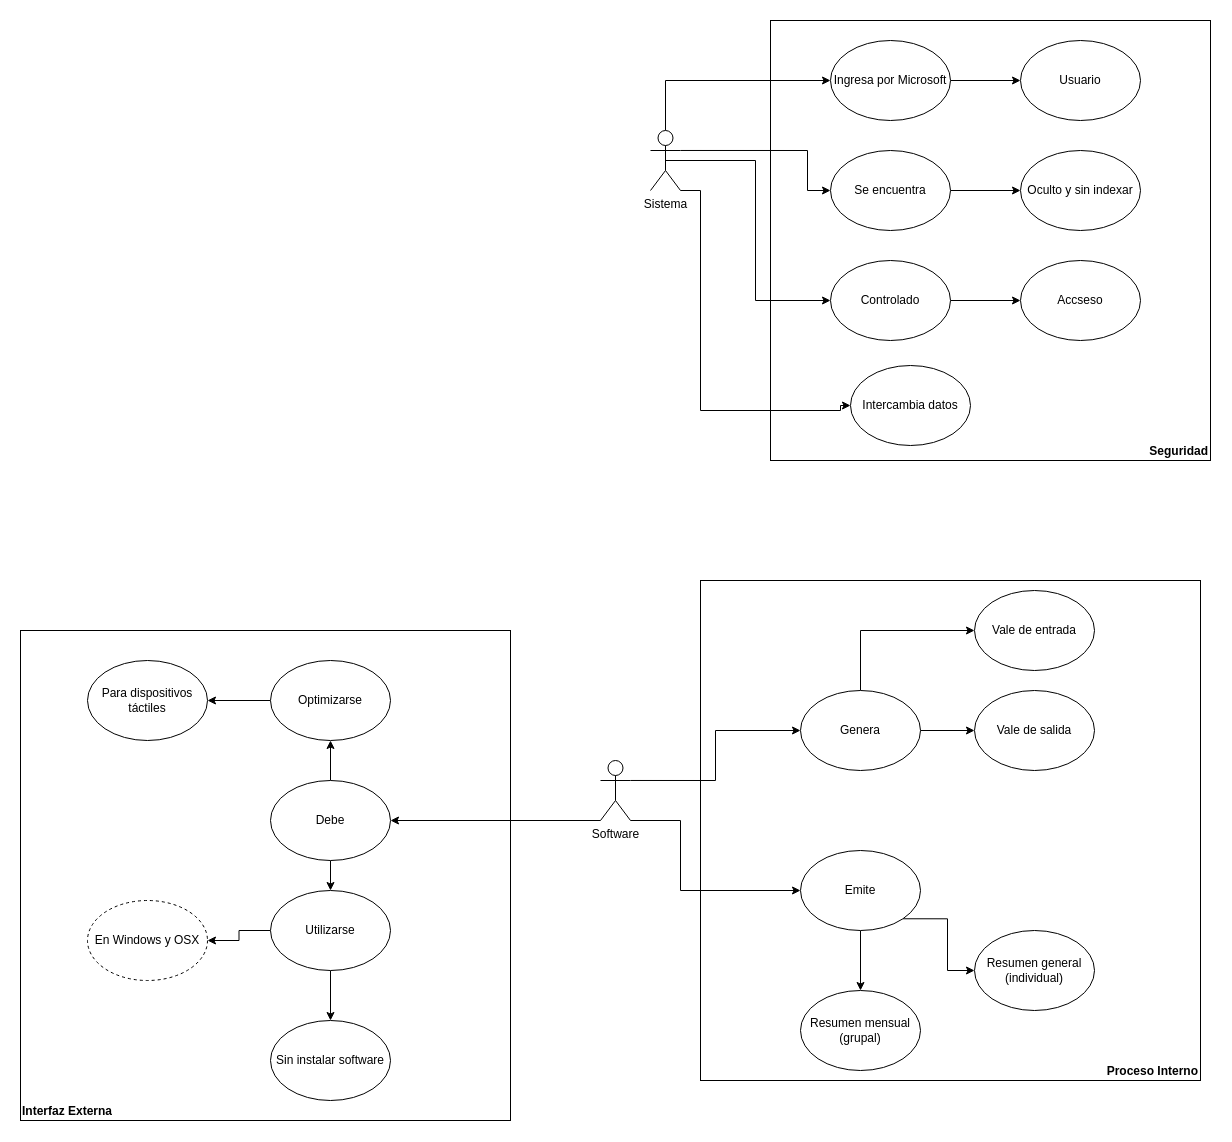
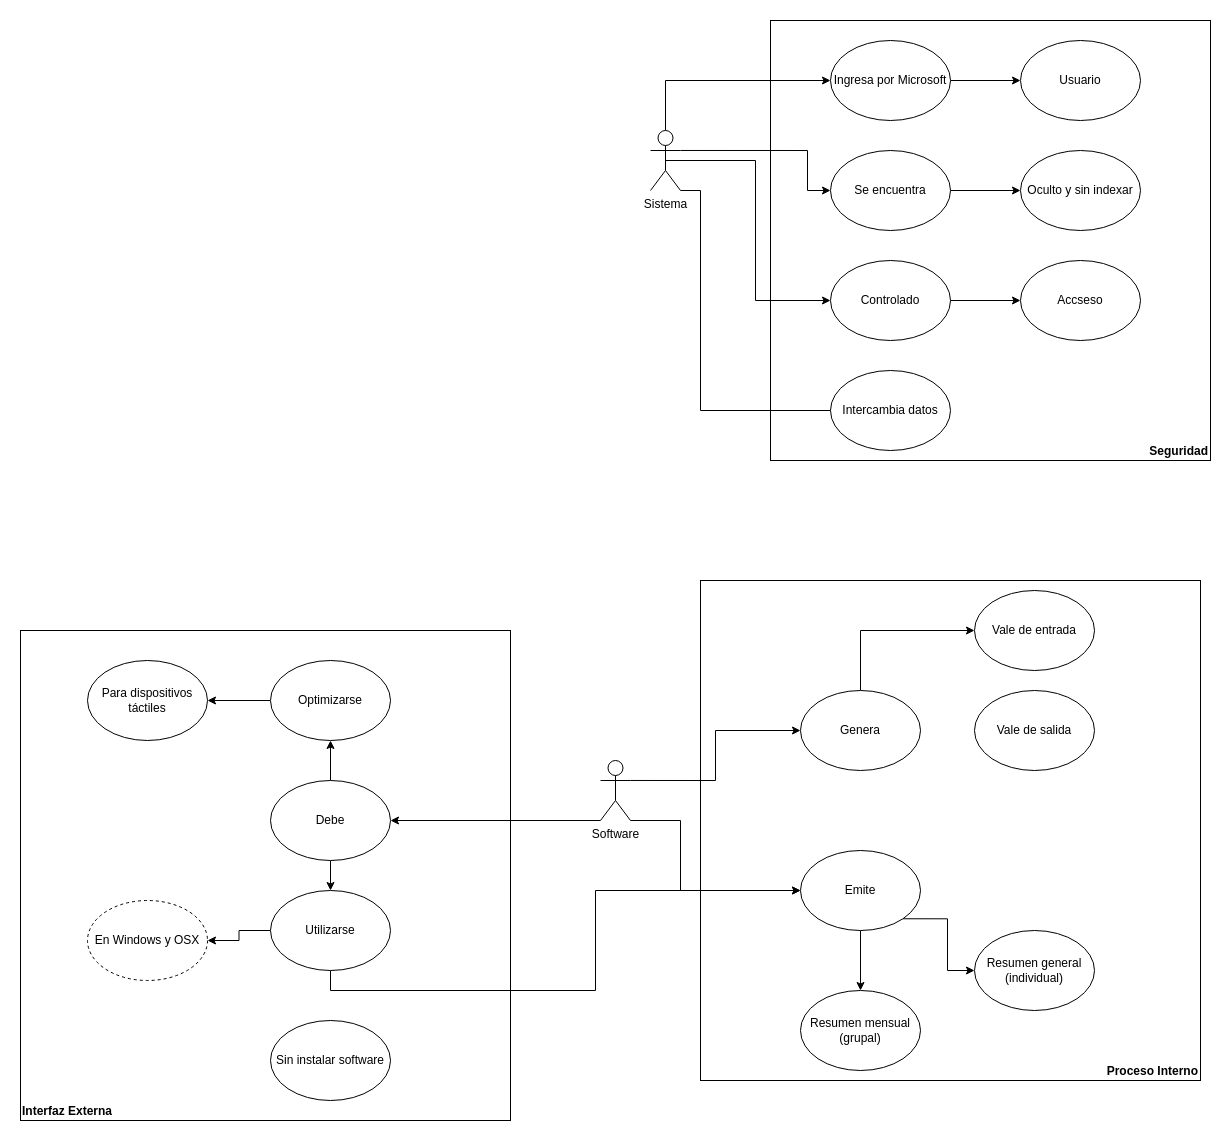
- <mxCell id="30" value="Intercambia datos" style="ellipse;whiteSpace=wrap;html=1;" parent="1" vertex="1"><mxGeometry x="850" y="365" width="120" height="80" as="geometry" /></mxCell>
+ <mxCell id="30" value="Intercambia datos" style="ellipse;whiteSpace=wrap;html=1;" parent="1" vertex="1"><mxGeometry x="830" y="370" width="120" height="80" as="geometry" /></mxCell>
- <mxCell id="10" style="edgeStyle=orthogonalEdgeStyle;rounded=0;orthogonalLoop=1;jettySize=auto;html=1;exitX=1;exitY=0.5;exitDx=0;exitDy=0;" parent="1" source="12" target="9" edge="1"><mxGeometry relative="1" as="geometry" /></mxCell>
- <mxCell id="35" style="edgeStyle=orthogonalEdgeStyle;rounded=0;orthogonalLoop=1;jettySize=auto;html=1;exitX=0.5;exitY=1;exitDx=0;exitDy=0;entryX=0.5;entryY=0;entryDx=0;entryDy=0;" edge="1" parent="1" source="36" target="44"><mxGeometry relative="1" as="geometry" /></mxCell>
+ <mxCell id="35" style="edgeStyle=orthogonalEdgeStyle;rounded=0;orthogonalLoop=1;jettySize=auto;html=1;exitX=0.5;exitY=1;exitDx=0;exitDy=0;" edge="1" parent="1" source="36" target="15"><mxGeometry relative="1" as="geometry" /></mxCell>
